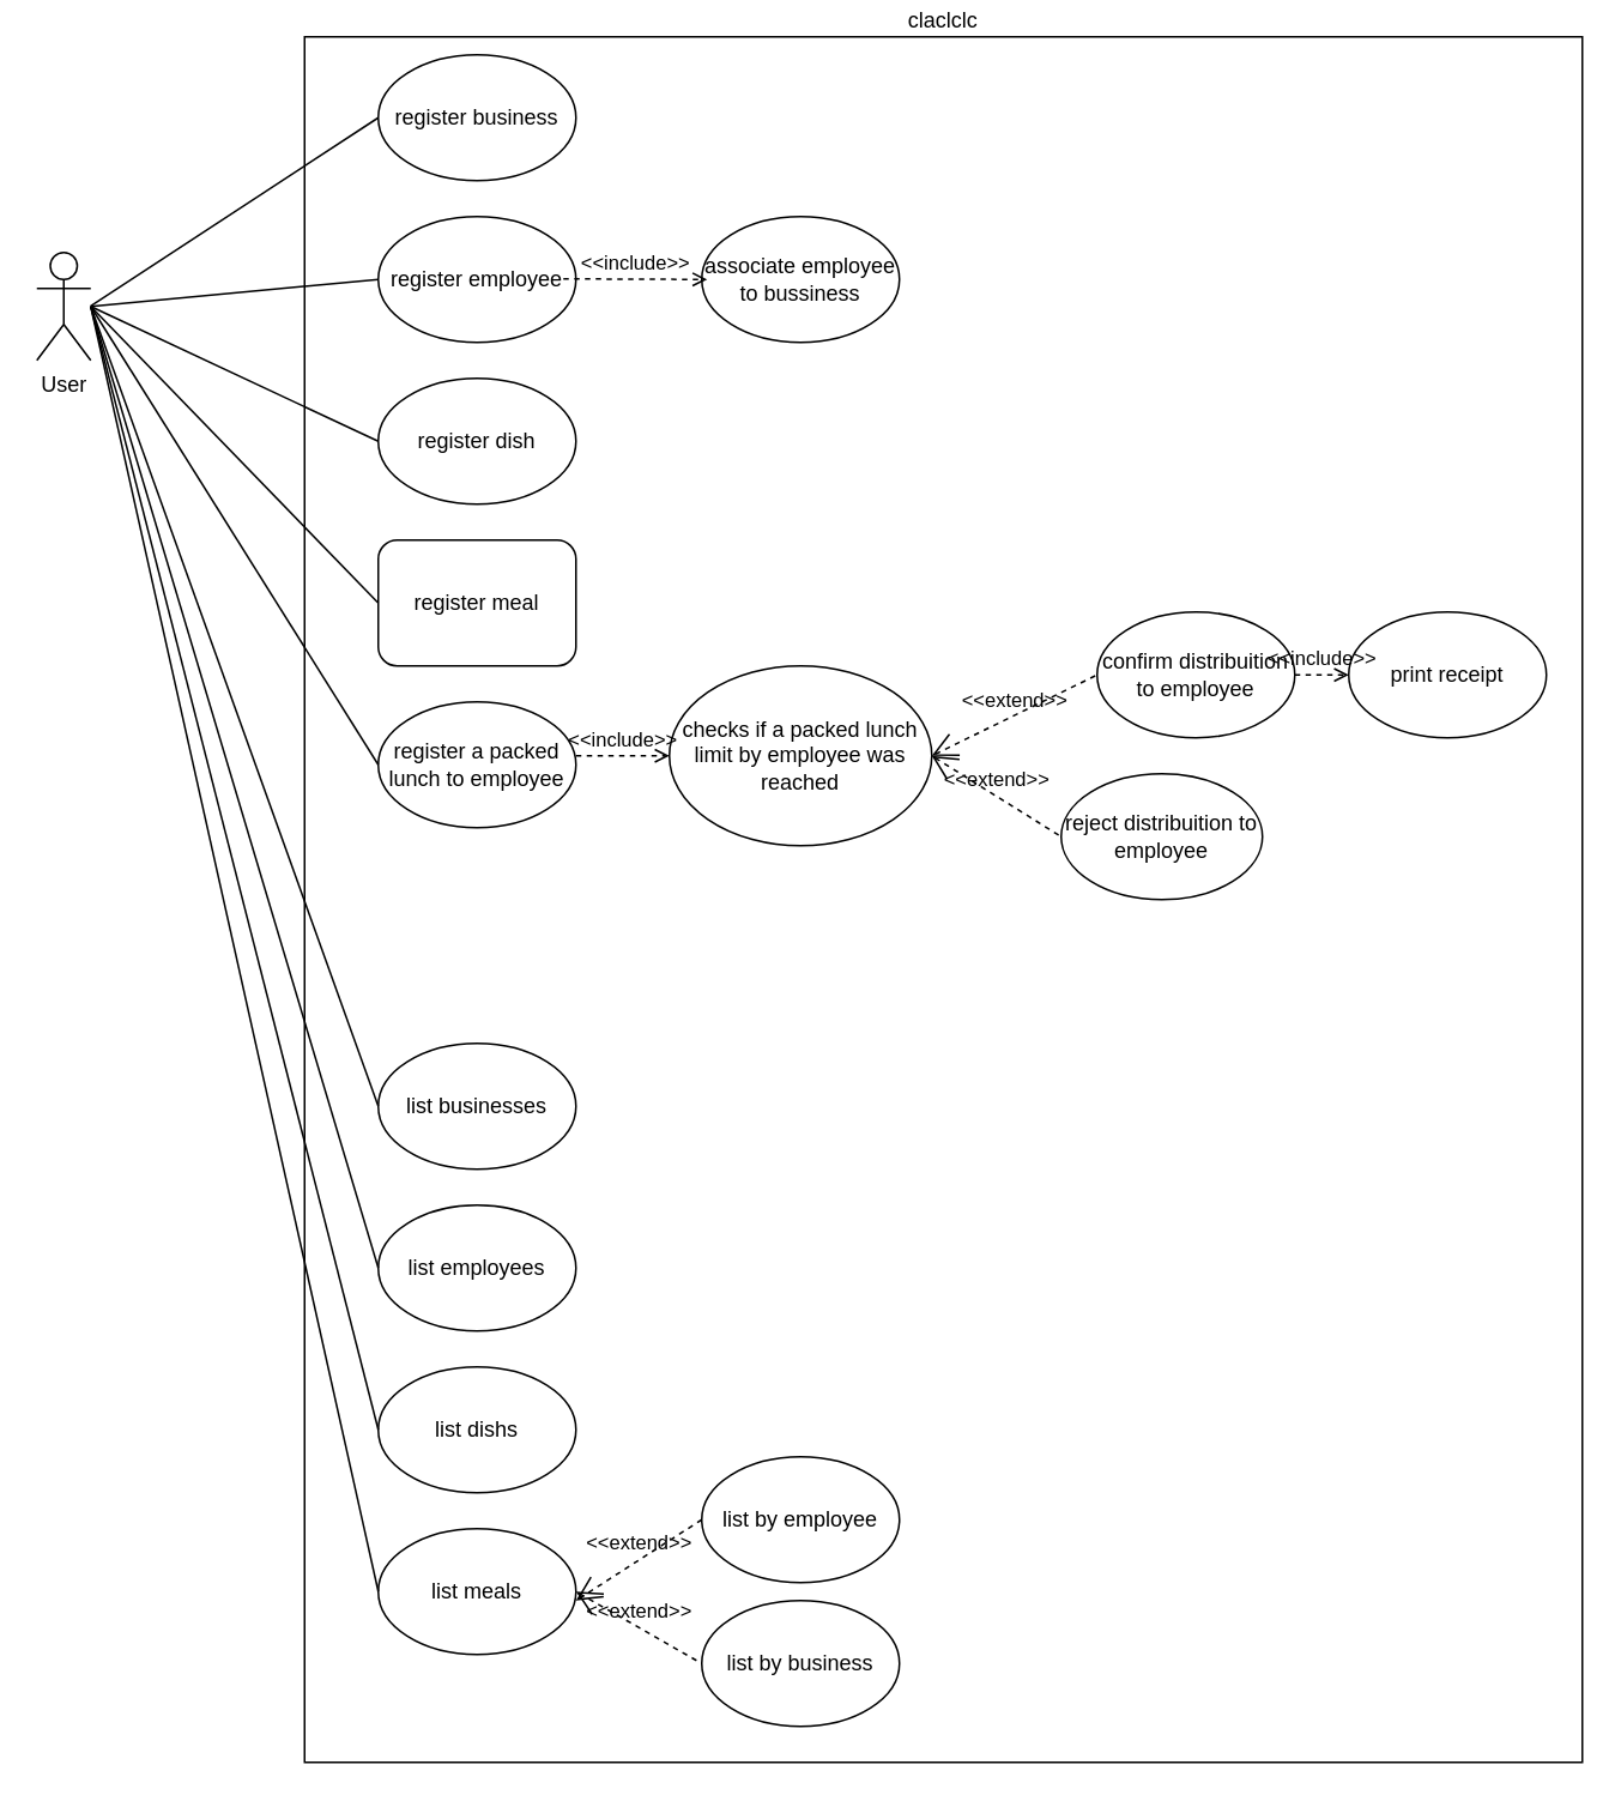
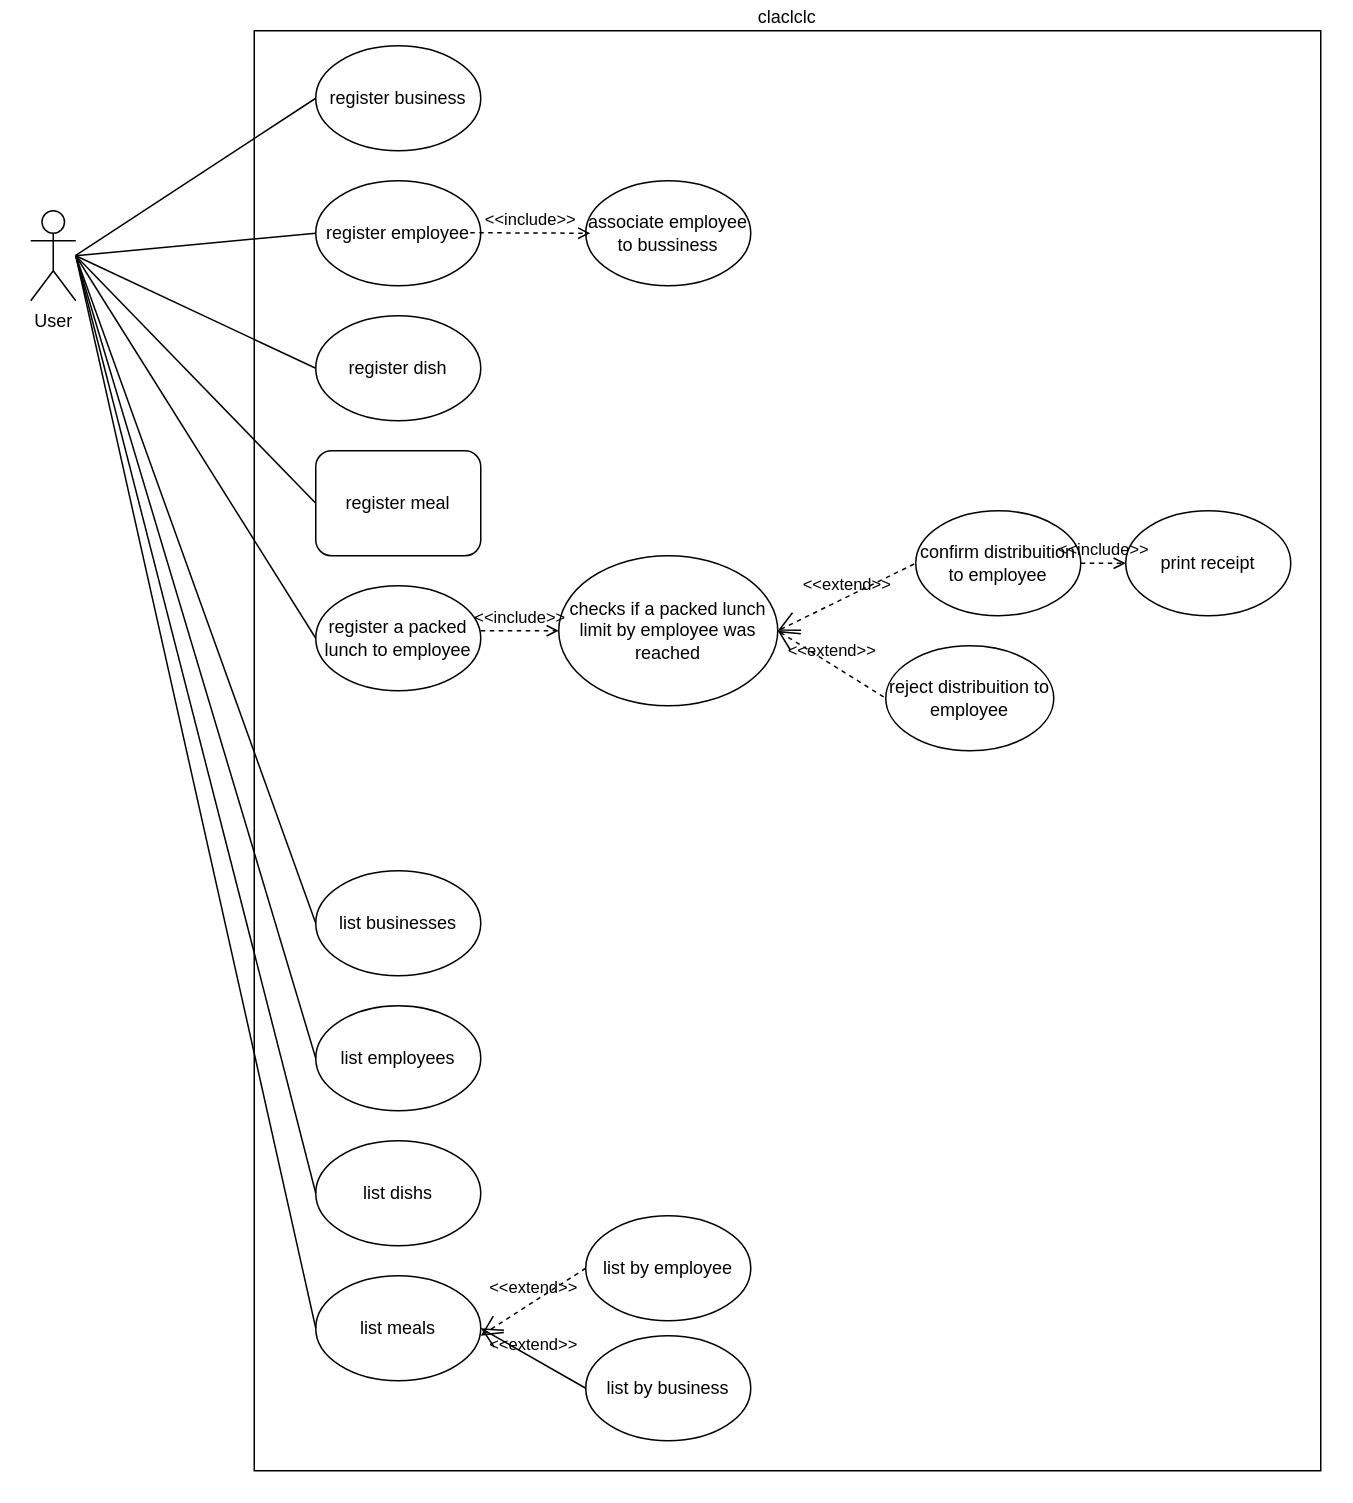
- <mxCell id="21" value="&amp;lt;&amp;lt;extend&amp;gt;&amp;gt;" style="edgeStyle=none;html=1;startArrow=open;endArrow=none;startSize=12;verticalAlign=bottom;dashed=1;labelBackgroundColor=none;rounded=0;entryX=0;entryY=0.5;entryDx=0;entryDy=0;exitX=1;exitY=0.5;exitDx=0;exitDy=0;" parent="1" source="17" target="33" edge="1"><mxGeometry width="160" relative="1" as="geometry"><mxPoint x="305" y="800" as="sourcePoint" /><mxPoint x="390" y="930" as="targetPoint" /></mxGeometry></mxCell>
+ <mxCell id="21" value="&amp;lt;&amp;lt;extend&amp;gt;&amp;gt;" style="edgeStyle=none;html=1;startArrow=open;endArrow=none;startSize=12;verticalAlign=bottom;dashed=0;labelBackgroundColor=none;rounded=0;entryX=0;entryY=0.5;entryDx=0;entryDy=0;exitX=1;exitY=0.5;exitDx=0;exitDy=0;" parent="1" source="17" target="33" edge="1"><mxGeometry width="160" relative="1" as="geometry"><mxPoint x="305" y="800" as="sourcePoint" /><mxPoint x="390" y="930" as="targetPoint" /></mxGeometry></mxCell>
